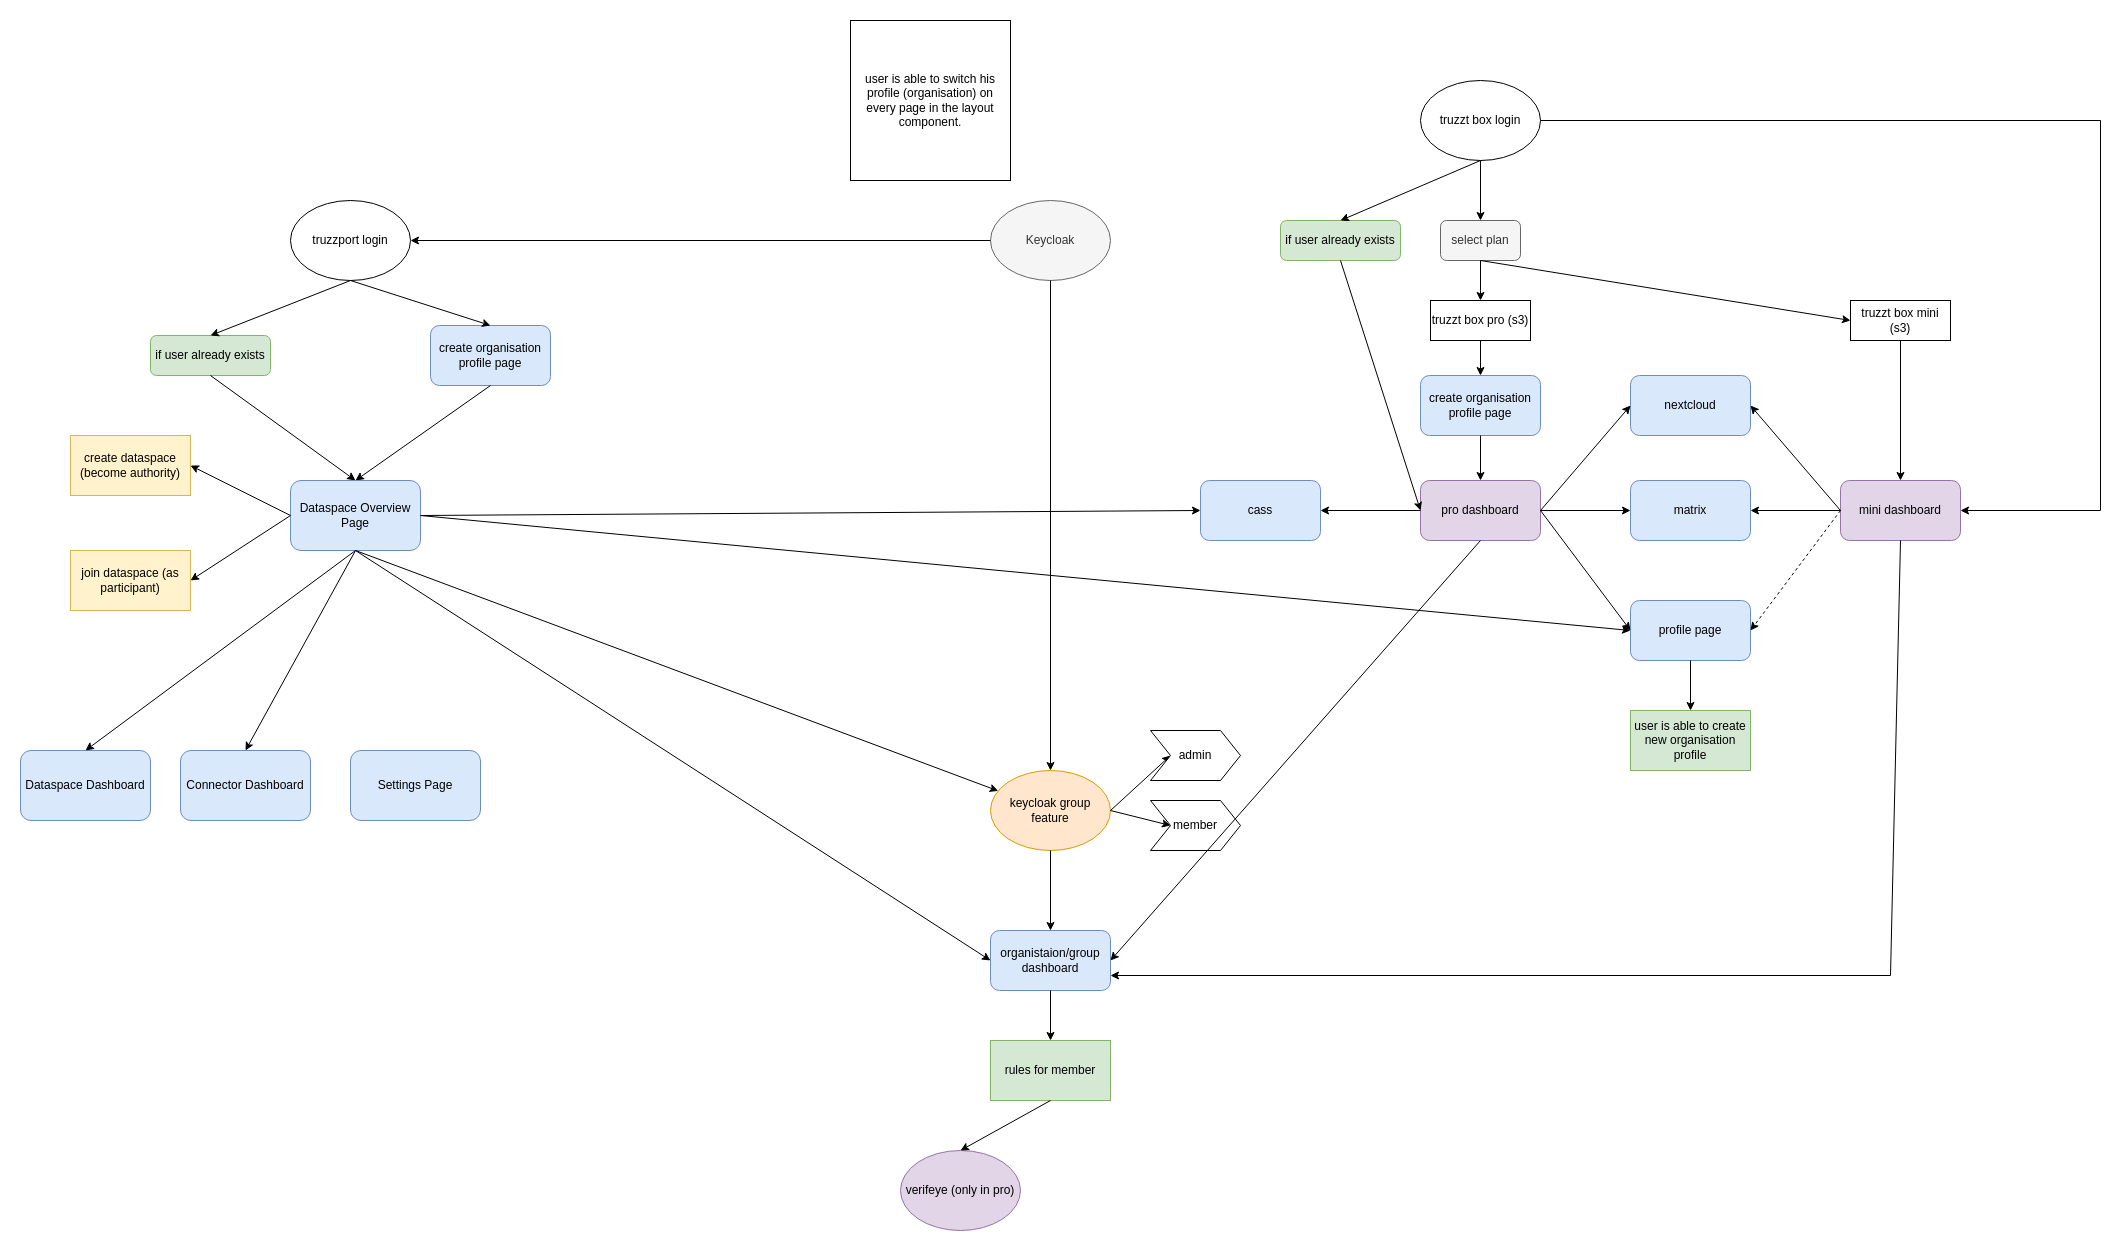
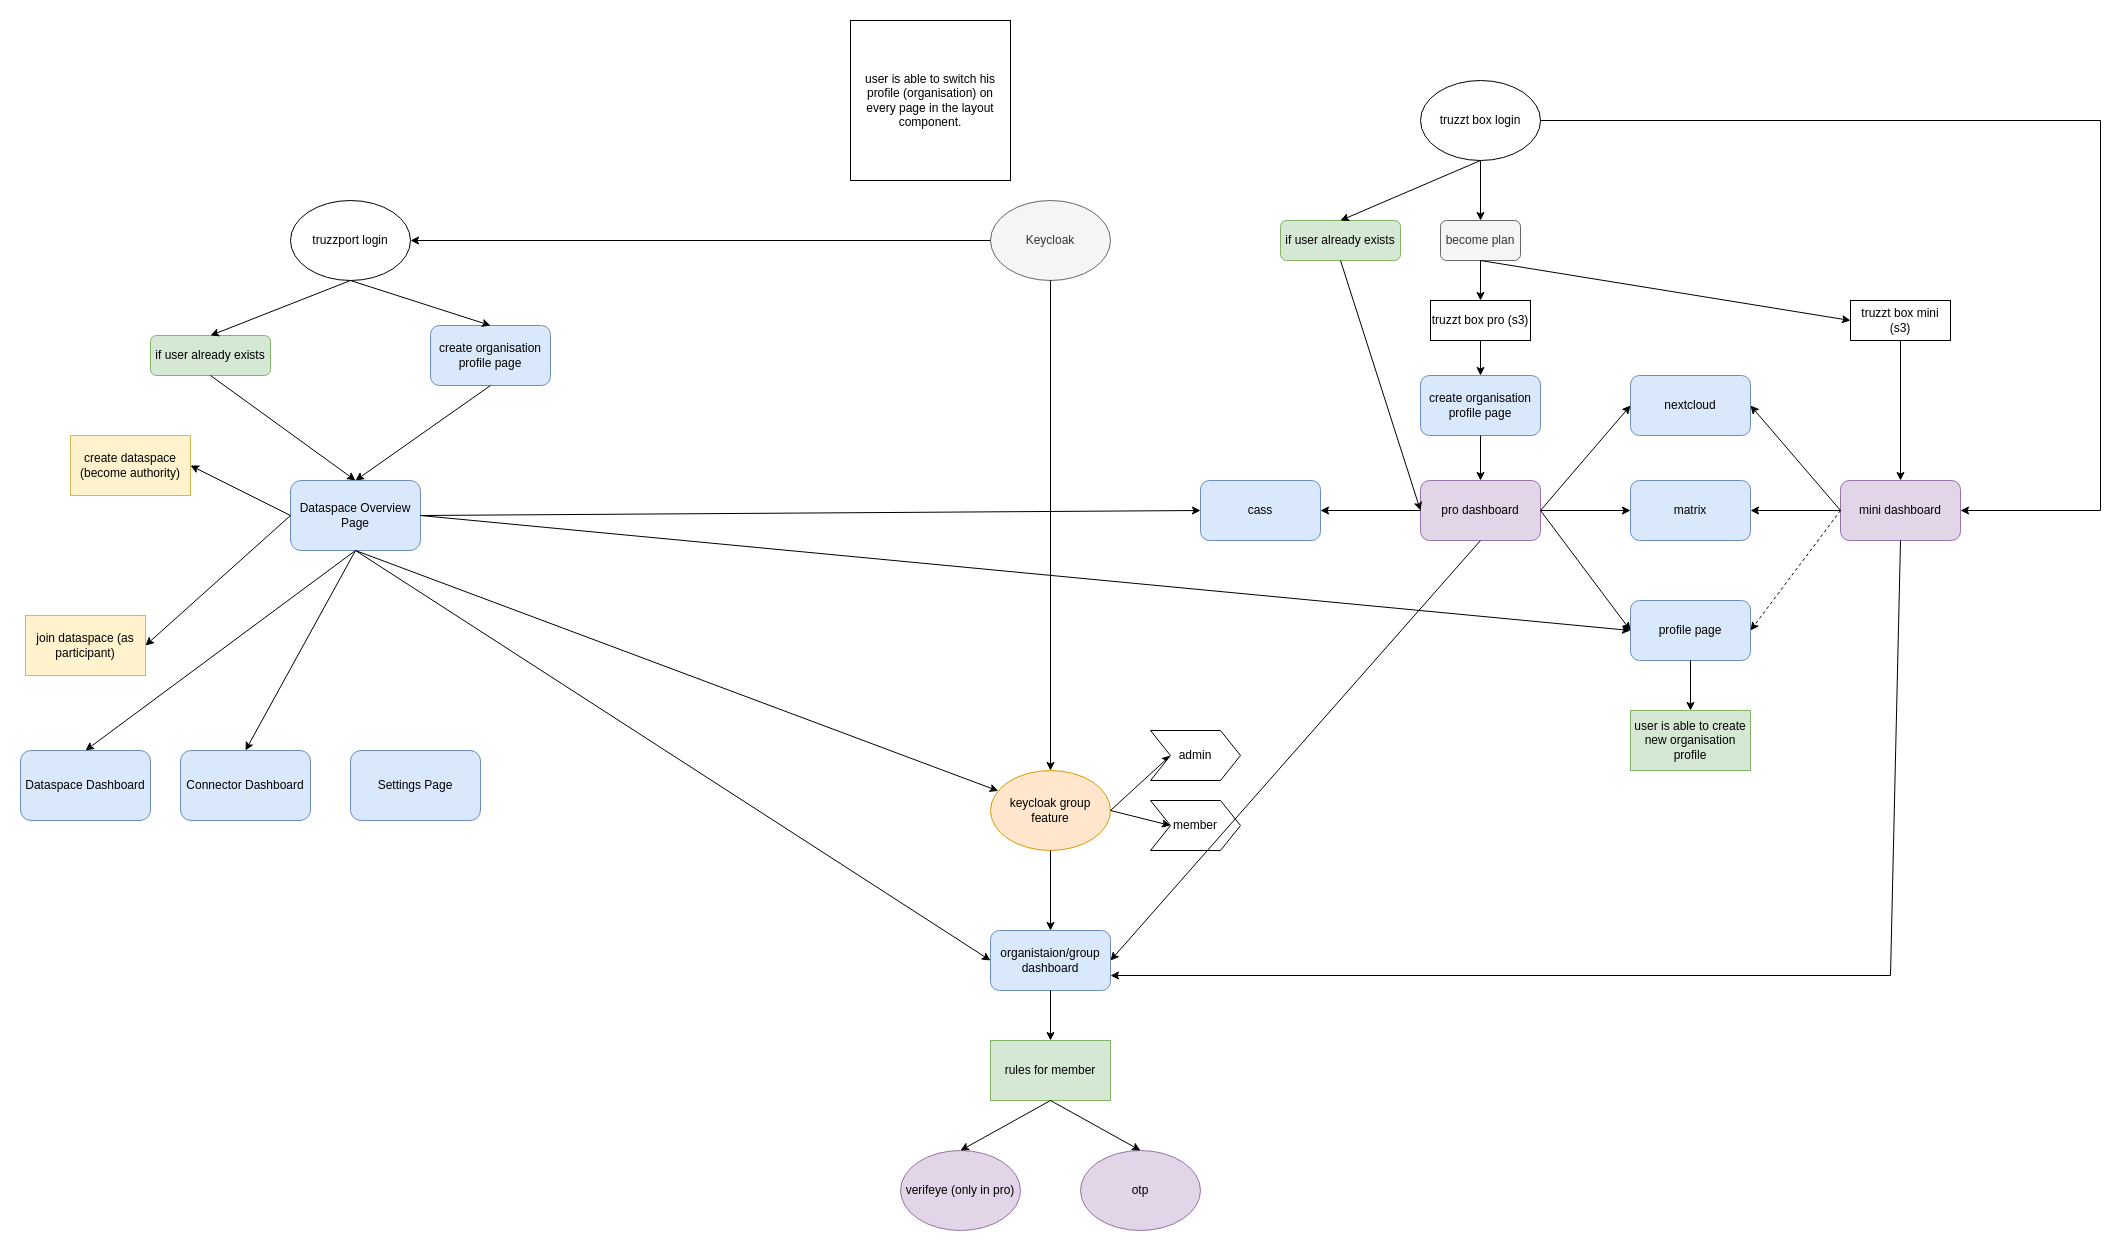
- <mxCell id="4" value="select plan" style="rounded=1;whiteSpace=wrap;html=1;fillColor=#f5f5f5;fontColor=#333333;strokeColor=#666666;" vertex="1" parent="1"><mxGeometry x="1440" y="220" width="80" height="40" as="geometry" /></mxCell>
+ <mxCell id="4" value="become plan" style="rounded=1;whiteSpace=wrap;html=1;fillColor=#f5f5f5;fontColor=#333333;strokeColor=#666666;" vertex="1" parent="1"><mxGeometry x="1440" y="220" width="80" height="40" as="geometry" /></mxCell>
- <mxCell id="61" value="join dataspace (as participant)" style="rounded=0;whiteSpace=wrap;html=1;fillColor=#fff2cc;strokeColor=#d6b656;" vertex="1" parent="1"><mxGeometry x="70" y="550" width="120" height="60" as="geometry" /></mxCell>
+ <mxCell id="61" value="join dataspace (as participant)" style="rounded=0;whiteSpace=wrap;html=1;fillColor=#fff2cc;strokeColor=#d6b656;" vertex="1" parent="1"><mxGeometry x="25" y="615" width="120" height="60" as="geometry" /></mxCell>
+ <mxCell id="48" value="" style="endArrow=classic;html=1;rounded=0;exitX=0.5;exitY=1;exitDx=0;exitDy=0;entryX=0.5;entryY=0;entryDx=0;entryDy=0;" edge="1" parent="1" source="43" target="47"><mxGeometry width="50" height="50" relative="1" as="geometry"><mxPoint x="1060" y="990" as="sourcePoint" /><mxPoint x="980" y="1040" as="targetPoint" /></mxGeometry></mxCell>
+ <mxCell id="47" value="otp" style="ellipse;whiteSpace=wrap;html=1;fillColor=#e1d5e7;strokeColor=#9673a6;" vertex="1" parent="1"><mxGeometry x="1080" y="1150" width="120" height="80" as="geometry" /></mxCell>
